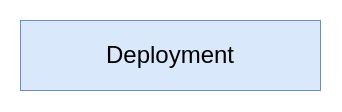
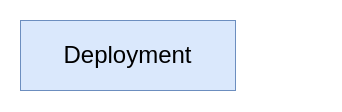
- <mxCell id="2" value="Deployment" style="rounded=0;whiteSpace=wrap;html=1;fillColor=#dae8fc;strokeColor=#6c8ebf;fontSize=24;" vertex="1" parent="1"><mxGeometry x="20" y="20" width="300" height="70" as="geometry" /></mxCell>
+ <mxCell id="2" value="Deployment" style="rounded=0;whiteSpace=wrap;html=1;fillColor=#dae8fc;strokeColor=#6c8ebf;fontSize=24;" vertex="1" parent="1"><mxGeometry x="20" y="20" width="215" height="70" as="geometry" /></mxCell>
